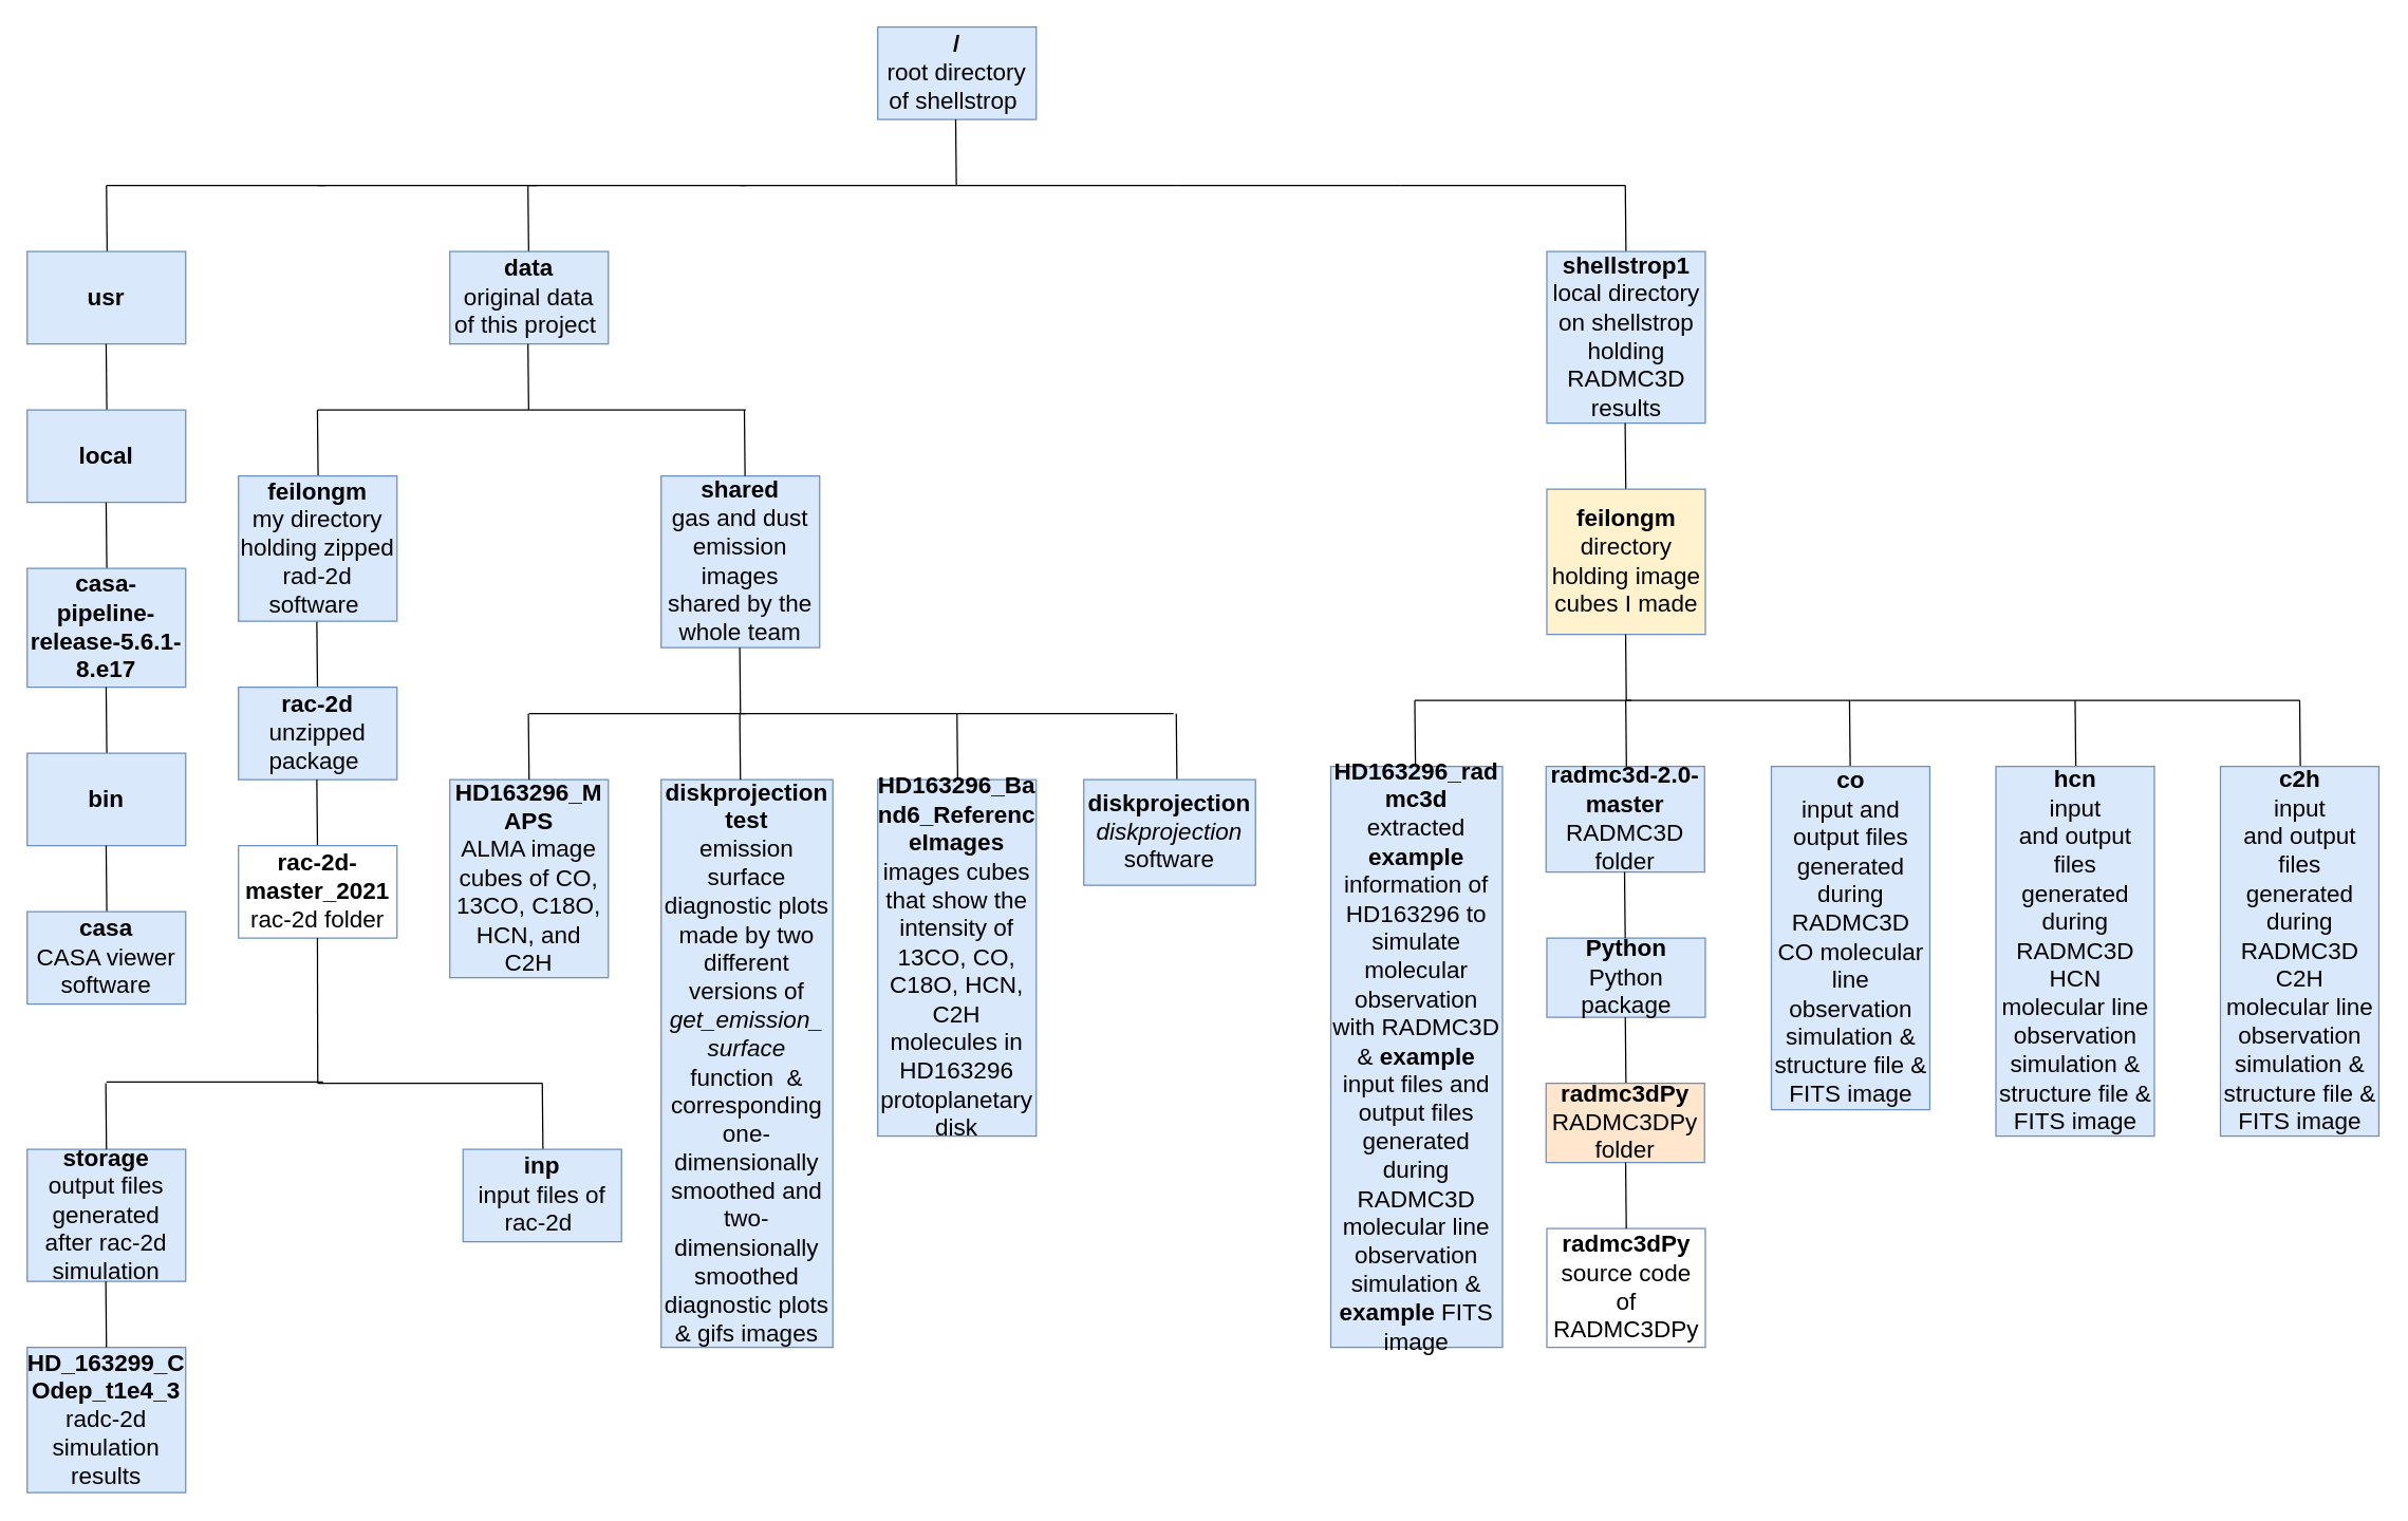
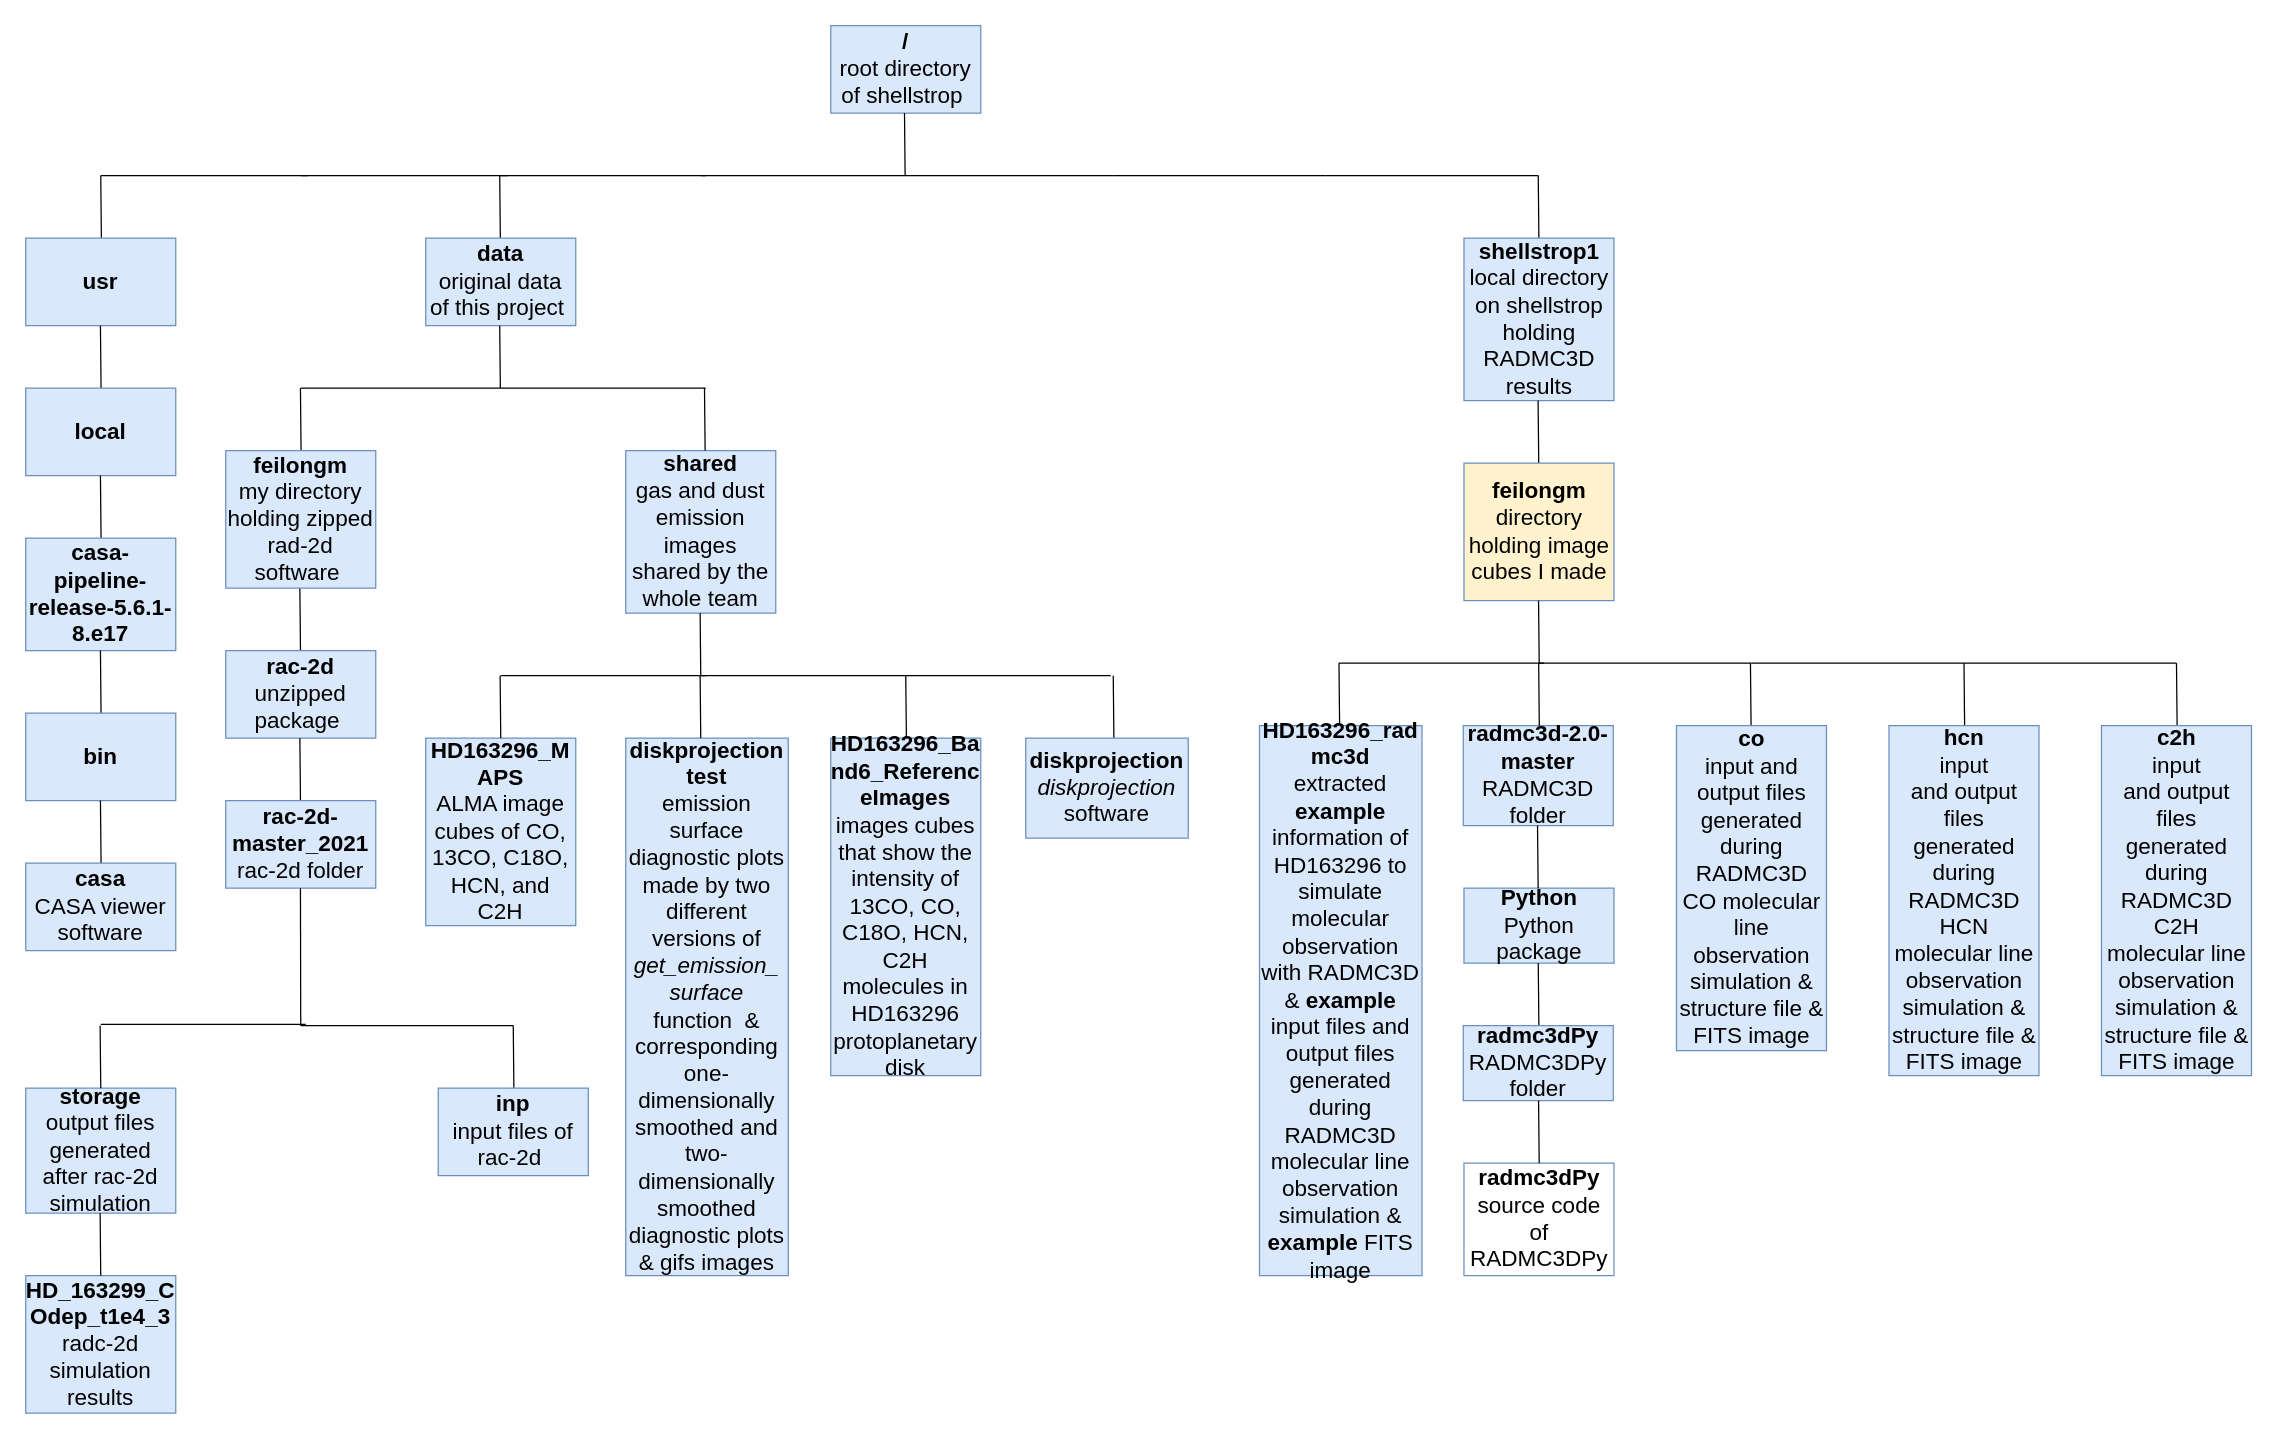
- <mxCell id="48" value="&lt;font style=&quot;font-size: 18px&quot;&gt;&lt;b&gt;rac-2d-master_2021&lt;/b&gt;&lt;br&gt;rac-2d folder&lt;br&gt;&lt;/font&gt;" style="rounded=0;whiteSpace=wrap;html=1;fillColor=#ffffff;strokeColor=#6c8ebf;" parent="1" vertex="1"><mxGeometry x="180" y="640" width="120" height="70" as="geometry" /></mxCell>
+ <mxCell id="48" value="&lt;font style=&quot;font-size: 18px&quot;&gt;&lt;b&gt;rac-2d-master_2021&lt;/b&gt;&lt;br&gt;rac-2d folder&lt;br&gt;&lt;/font&gt;" style="rounded=0;whiteSpace=wrap;html=1;fillColor=#dae8fc;strokeColor=#6c8ebf;" parent="1" vertex="1"><mxGeometry x="180" y="640" width="120" height="70" as="geometry" /></mxCell>
- <mxCell id="22" value="&lt;font style=&quot;font-size: 18px&quot;&gt;&lt;b&gt;radmc3dPy&lt;/b&gt;&lt;br&gt;RADMC3DPy folder&lt;br&gt;&lt;/font&gt;" style="rounded=0;whiteSpace=wrap;html=1;fillColor=#ffe6cc;strokeColor=#6c8ebf;" parent="1" vertex="1"><mxGeometry x="1170.01" y="820" width="120" height="60" as="geometry" /></mxCell>
+ <mxCell id="22" value="&lt;font style=&quot;font-size: 18px&quot;&gt;&lt;b&gt;radmc3dPy&lt;/b&gt;&lt;br&gt;RADMC3DPy folder&lt;br&gt;&lt;/font&gt;" style="rounded=0;whiteSpace=wrap;html=1;fillColor=#dae8fc;strokeColor=#6c8ebf;" parent="1" vertex="1"><mxGeometry x="1170.01" y="820" width="120" height="60" as="geometry" /></mxCell>
